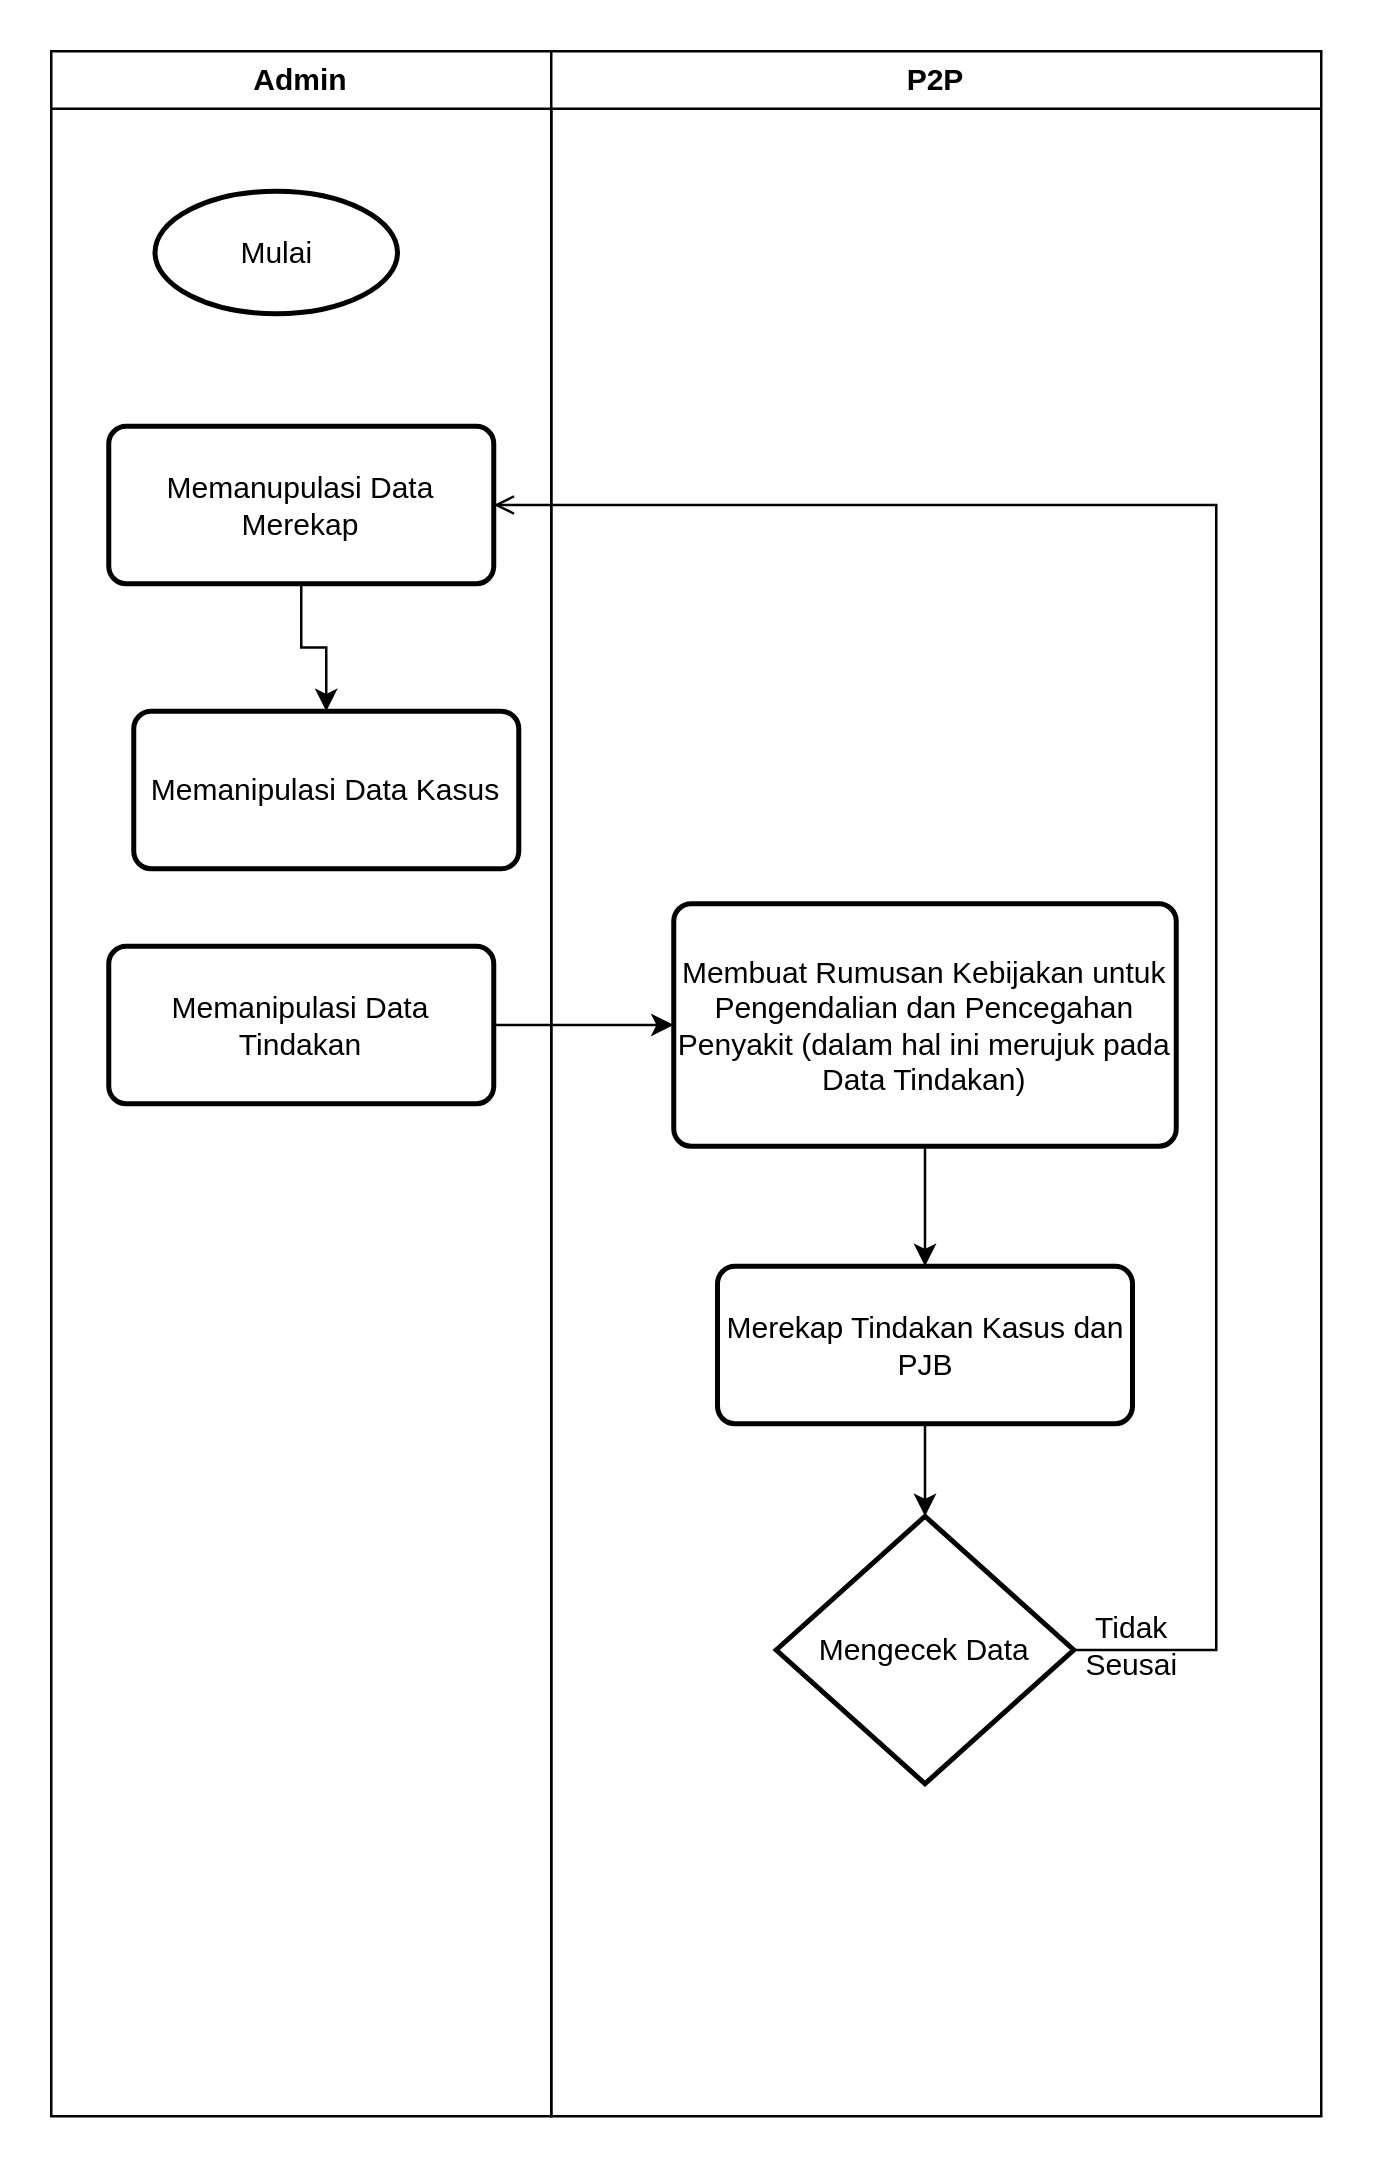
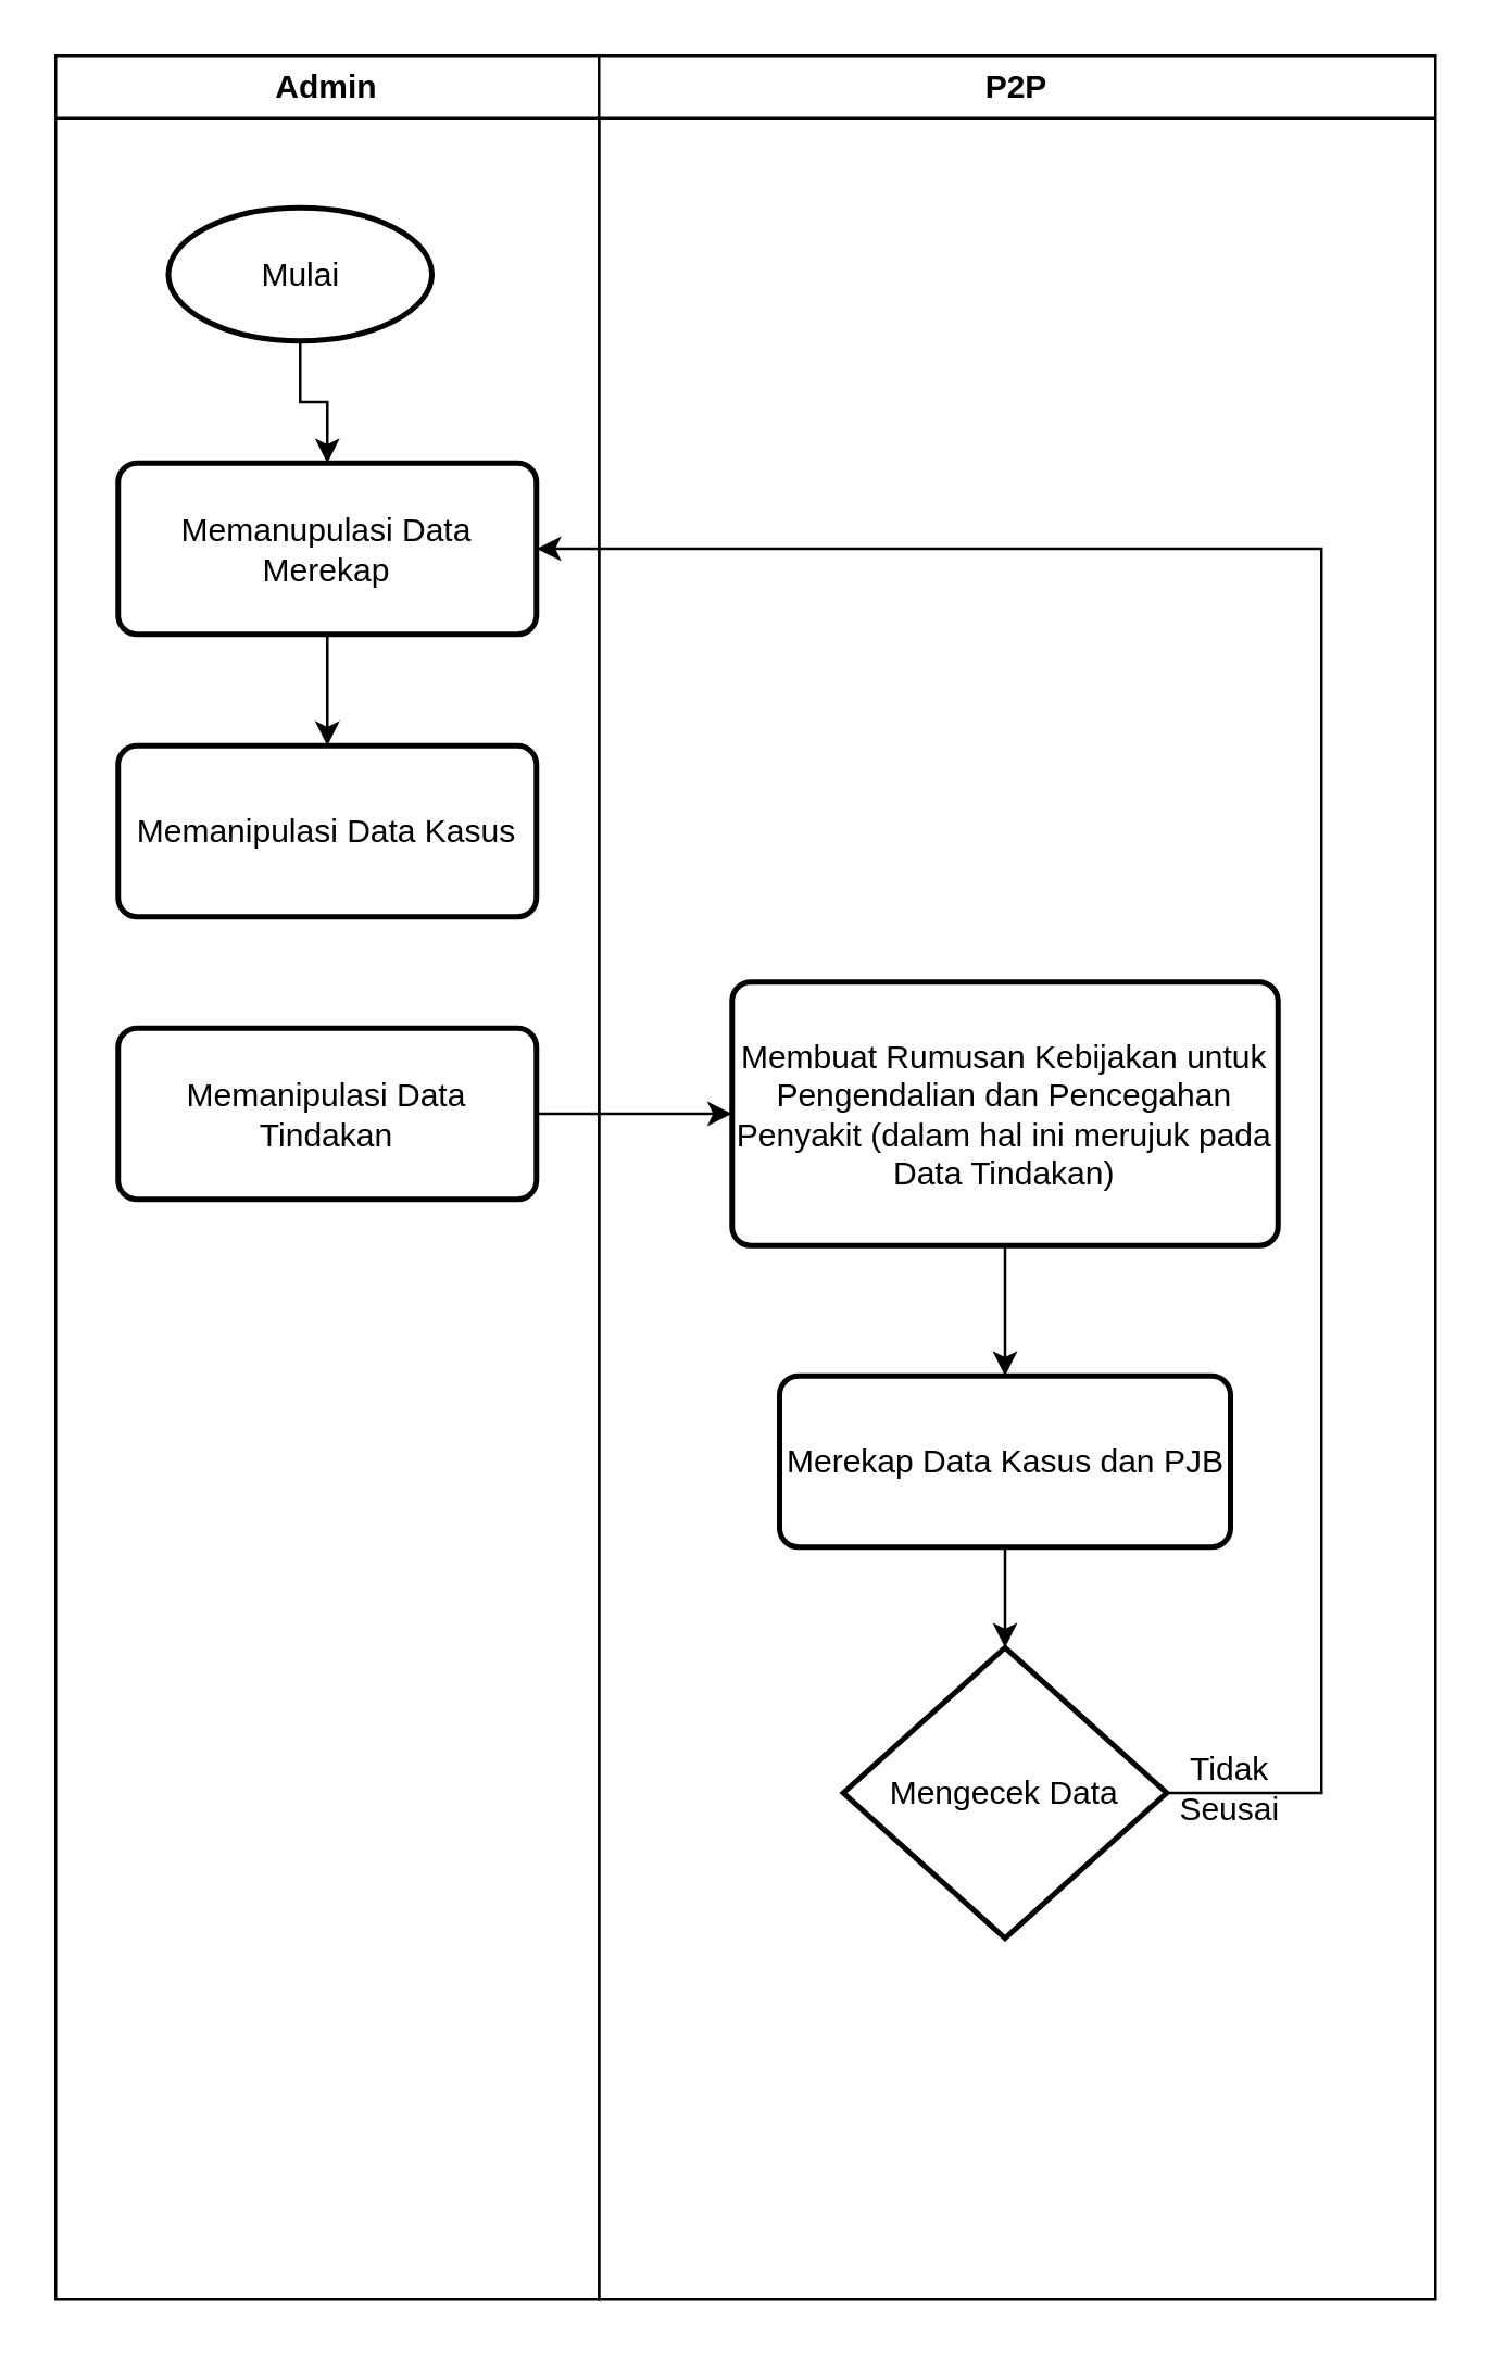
+ <mxCell id="3" style="edgeStyle=orthogonalEdgeStyle;rounded=0;orthogonalLoop=1;jettySize=auto;html=1;exitX=0.5;exitY=1;exitDx=0;exitDy=0;exitPerimeter=0;entryX=0.5;entryY=0;entryDx=0;entryDy=0;" edge="1" parent="2" source="4" target="6"><mxGeometry relative="1" as="geometry" /></mxCell>
- <mxCell id="17" style="edgeStyle=orthogonalEdgeStyle;rounded=0;orthogonalLoop=1;jettySize=auto;html=1;exitX=1;exitY=0.5;exitDx=0;exitDy=0;exitPerimeter=0;entryX=1;entryY=0.5;entryDx=0;entryDy=0;endArrow=open;" edge="1" parent="1" source="14" target="6"><mxGeometry relative="1" as="geometry"><mxPoint x="500" y="176.556" as="targetPoint" /><Array as="points"><mxPoint x="486" y="660" /><mxPoint x="486" y="202" /></Array></mxGeometry></mxCell>
+ <mxCell id="17" style="edgeStyle=orthogonalEdgeStyle;rounded=0;orthogonalLoop=1;jettySize=auto;html=1;exitX=1;exitY=0.5;exitDx=0;exitDy=0;exitPerimeter=0;entryX=1;entryY=0.5;entryDx=0;entryDy=0;" edge="1" parent="1" source="14" target="6"><mxGeometry relative="1" as="geometry"><mxPoint x="500" y="176.556" as="targetPoint" /><Array as="points"><mxPoint x="486" y="660" /><mxPoint x="486" y="202" /></Array></mxGeometry></mxCell>
- <mxCell id="7" value="Memanipulasi Data Kasus" style="rounded=1;whiteSpace=wrap;html=1;absoluteArcSize=1;arcSize=14;strokeWidth=2;" vertex="1" parent="2"><mxGeometry x="33" y="264" width="154" height="63" as="geometry" /></mxCell>
+ <mxCell id="7" value="Memanipulasi Data Kasus" style="rounded=1;whiteSpace=wrap;html=1;absoluteArcSize=1;arcSize=14;strokeWidth=2;" vertex="1" parent="2"><mxGeometry x="23" y="254" width="154" height="63" as="geometry" /></mxCell>
- <mxCell id="13" value="Merekap Tindakan Kasus dan PJB" style="rounded=1;whiteSpace=wrap;html=1;absoluteArcSize=1;arcSize=14;strokeWidth=2;" vertex="1" parent="9"><mxGeometry x="66.5" y="486" width="166" height="63" as="geometry" /></mxCell>
+ <mxCell id="13" value="Merekap Data Kasus dan PJB" style="rounded=1;whiteSpace=wrap;html=1;absoluteArcSize=1;arcSize=14;strokeWidth=2;" vertex="1" parent="9"><mxGeometry x="66.5" y="486" width="166" height="63" as="geometry" /></mxCell>
